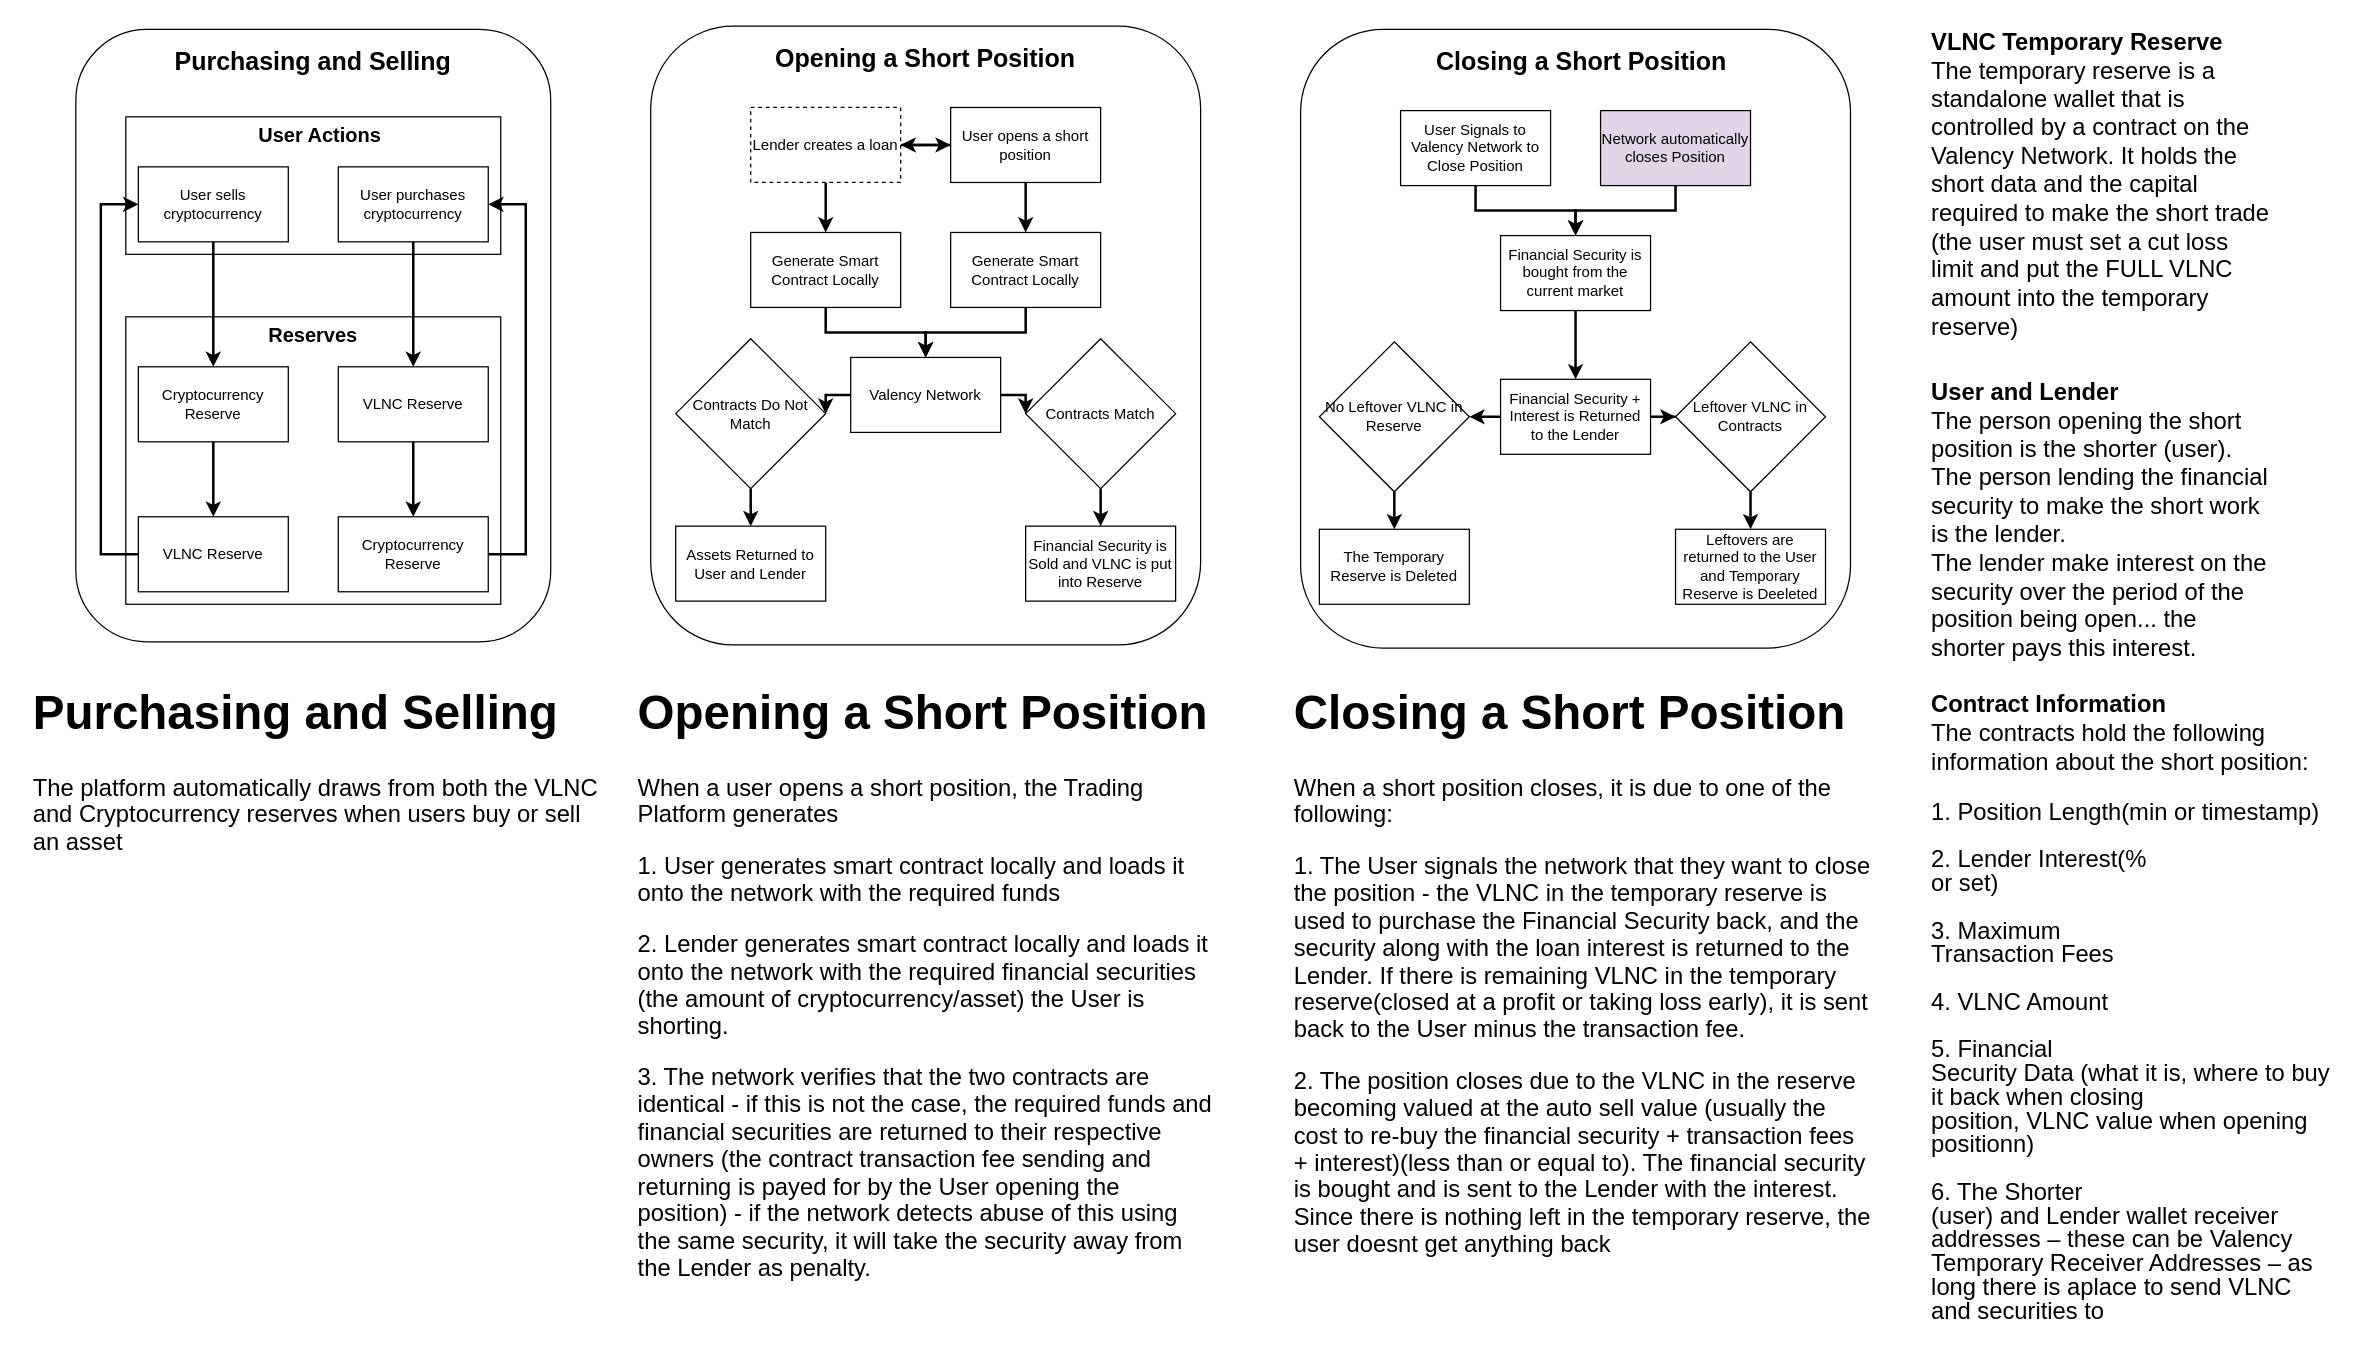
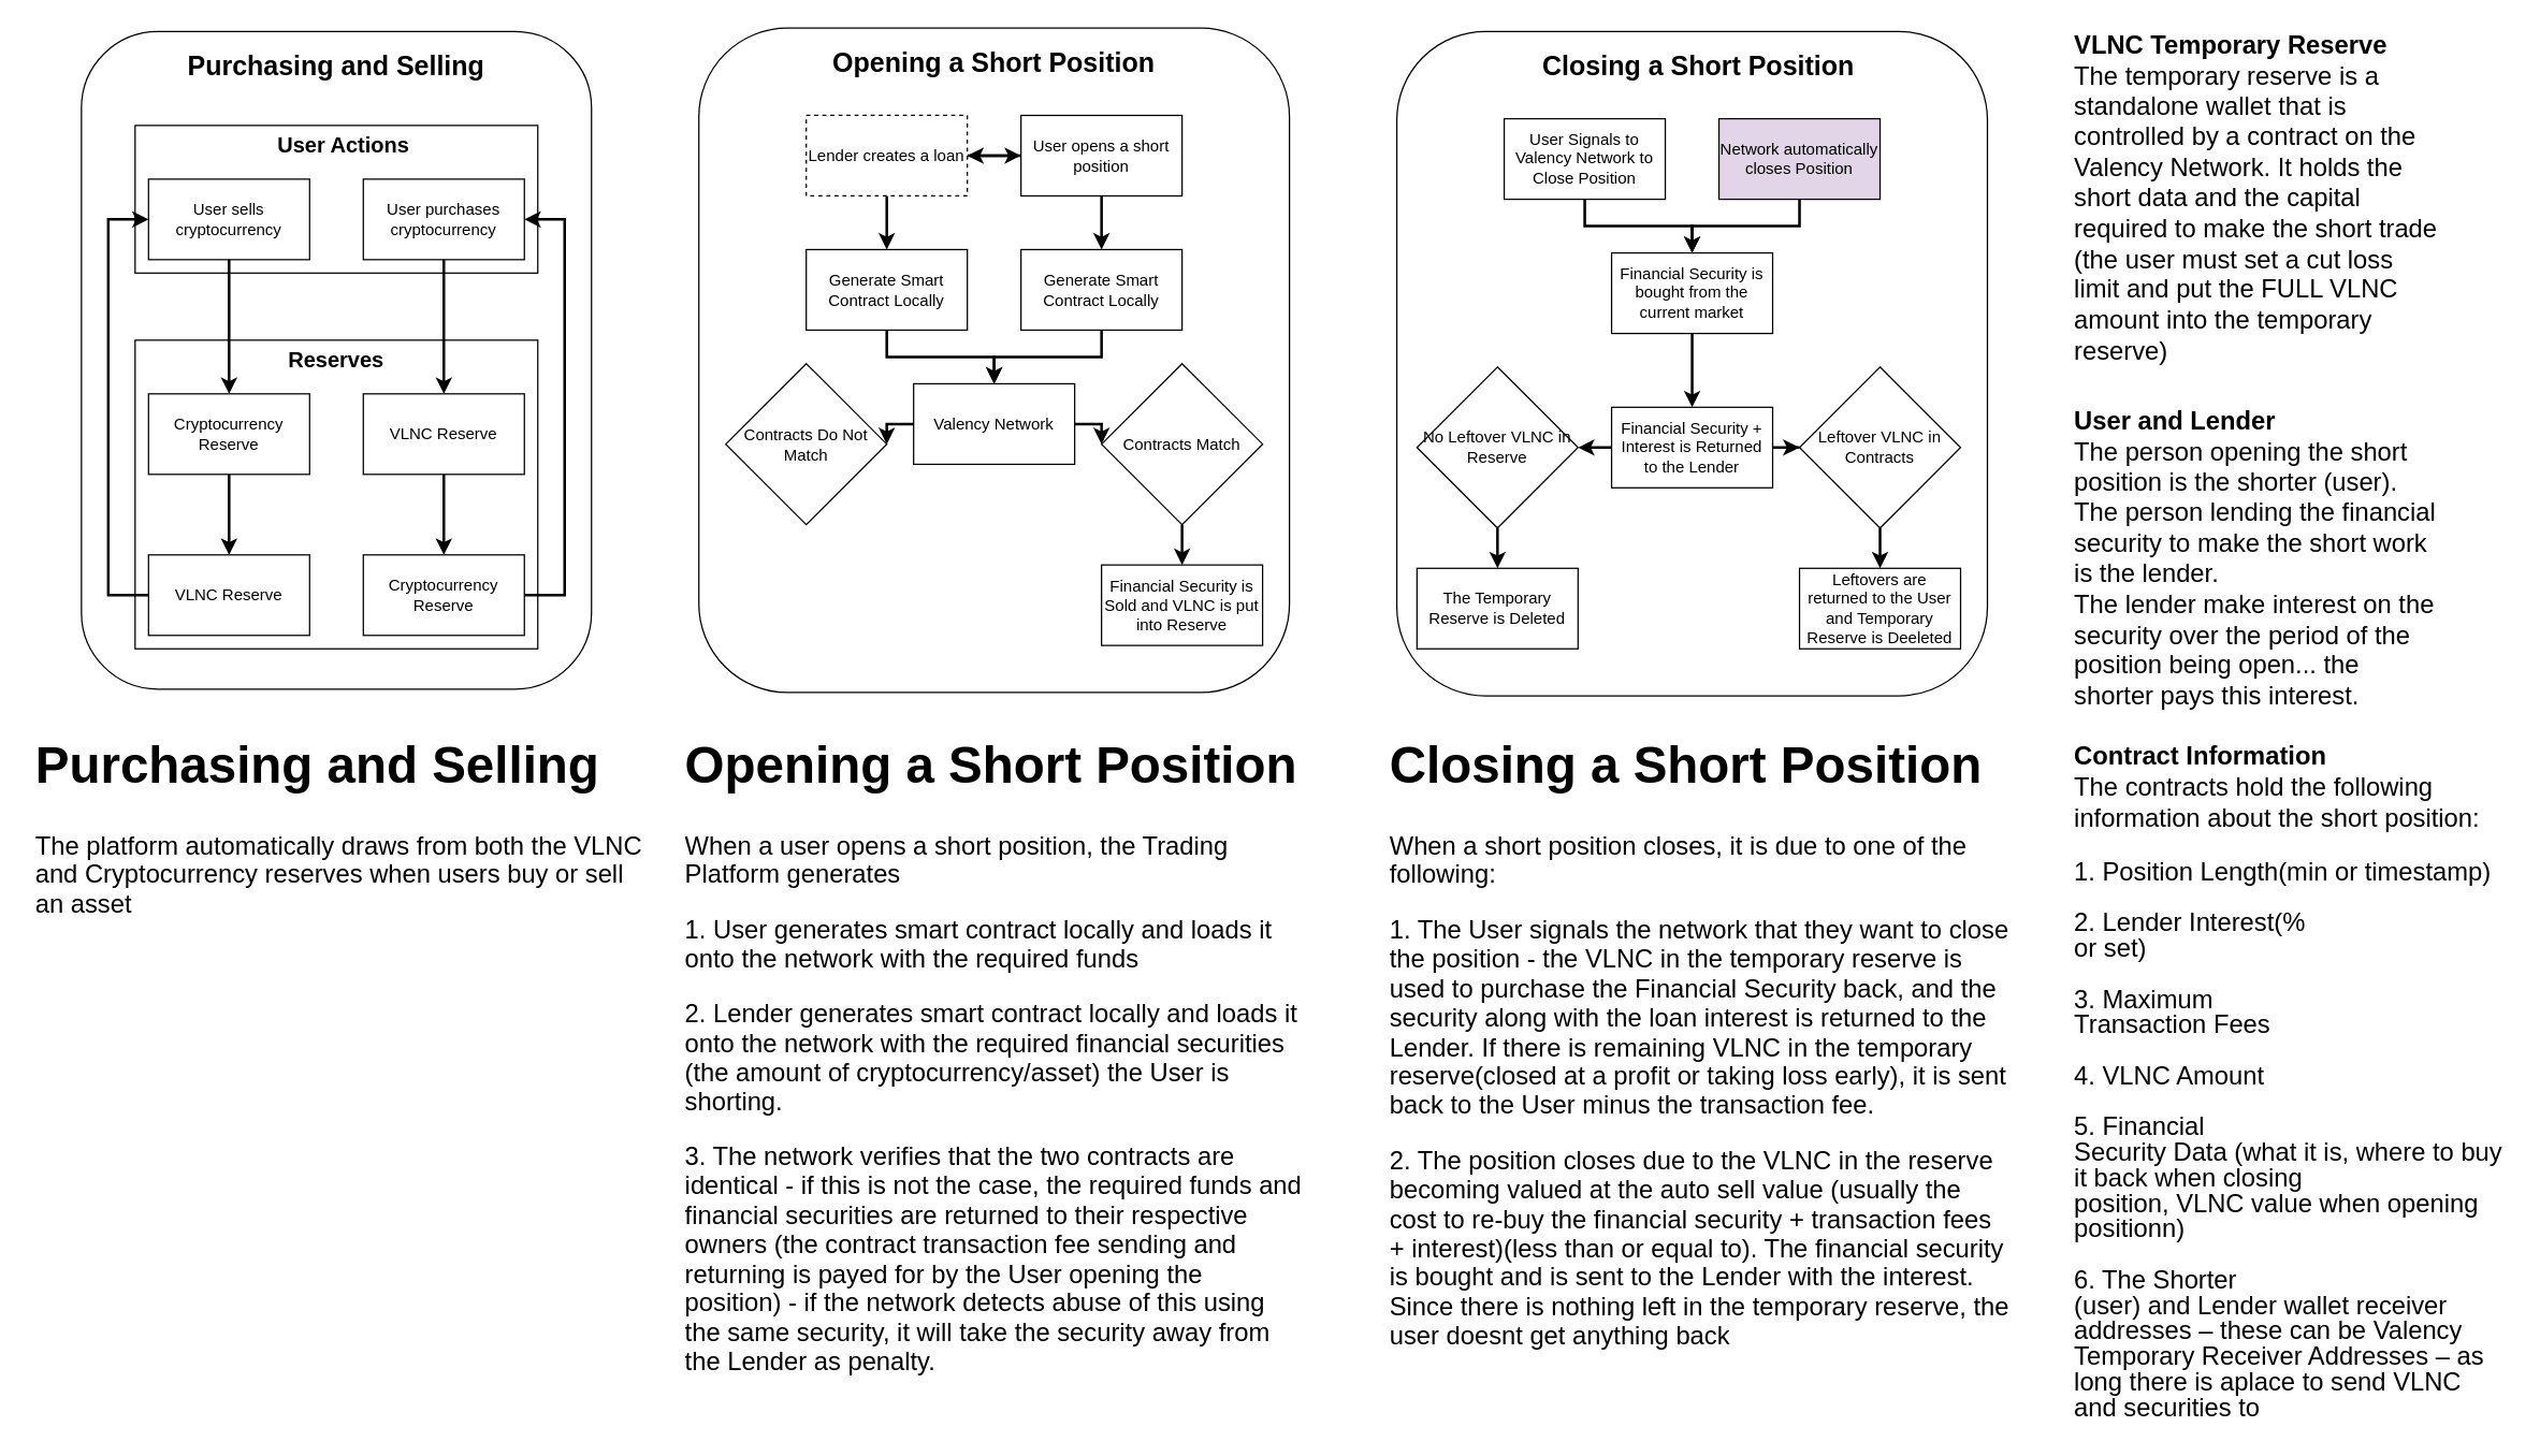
- <mxCell id="40" style="edgeStyle=orthogonalEdgeStyle;rounded=0;orthogonalLoop=1;jettySize=auto;html=1;strokeWidth=2;fontSize=19;" parent="1" source="41" target="42" edge="1"><mxGeometry relative="1" as="geometry" /></mxCell>
- <mxCell id="42" value="Assets Returned to User and Lender" style="whiteSpace=wrap;html=1;" parent="1" vertex="1"><mxGeometry x="540" y="420.5" width="120" height="60" as="geometry" /></mxCell>
